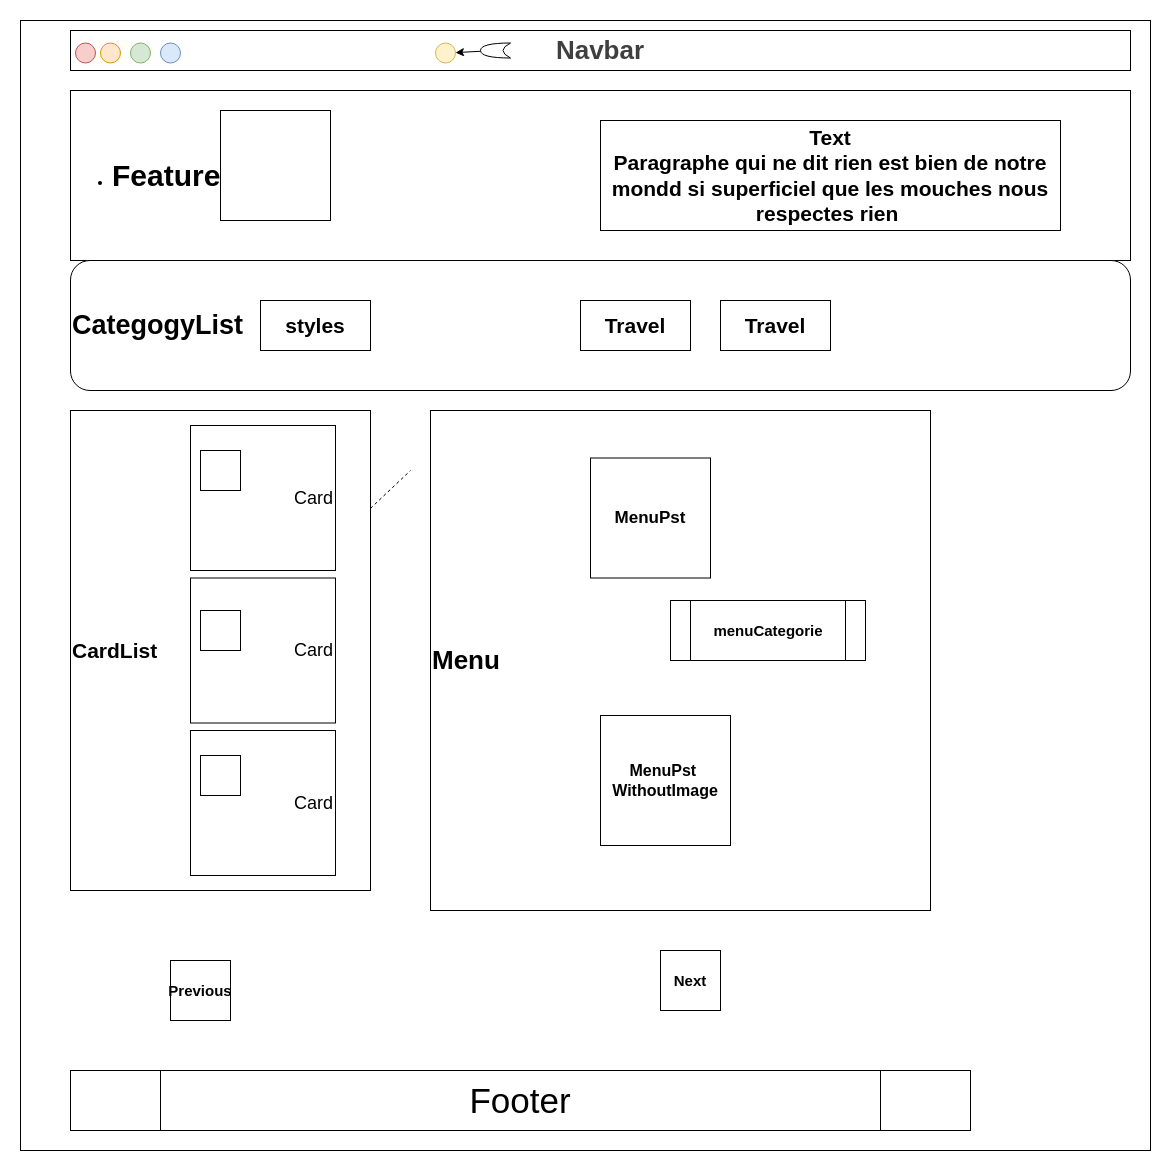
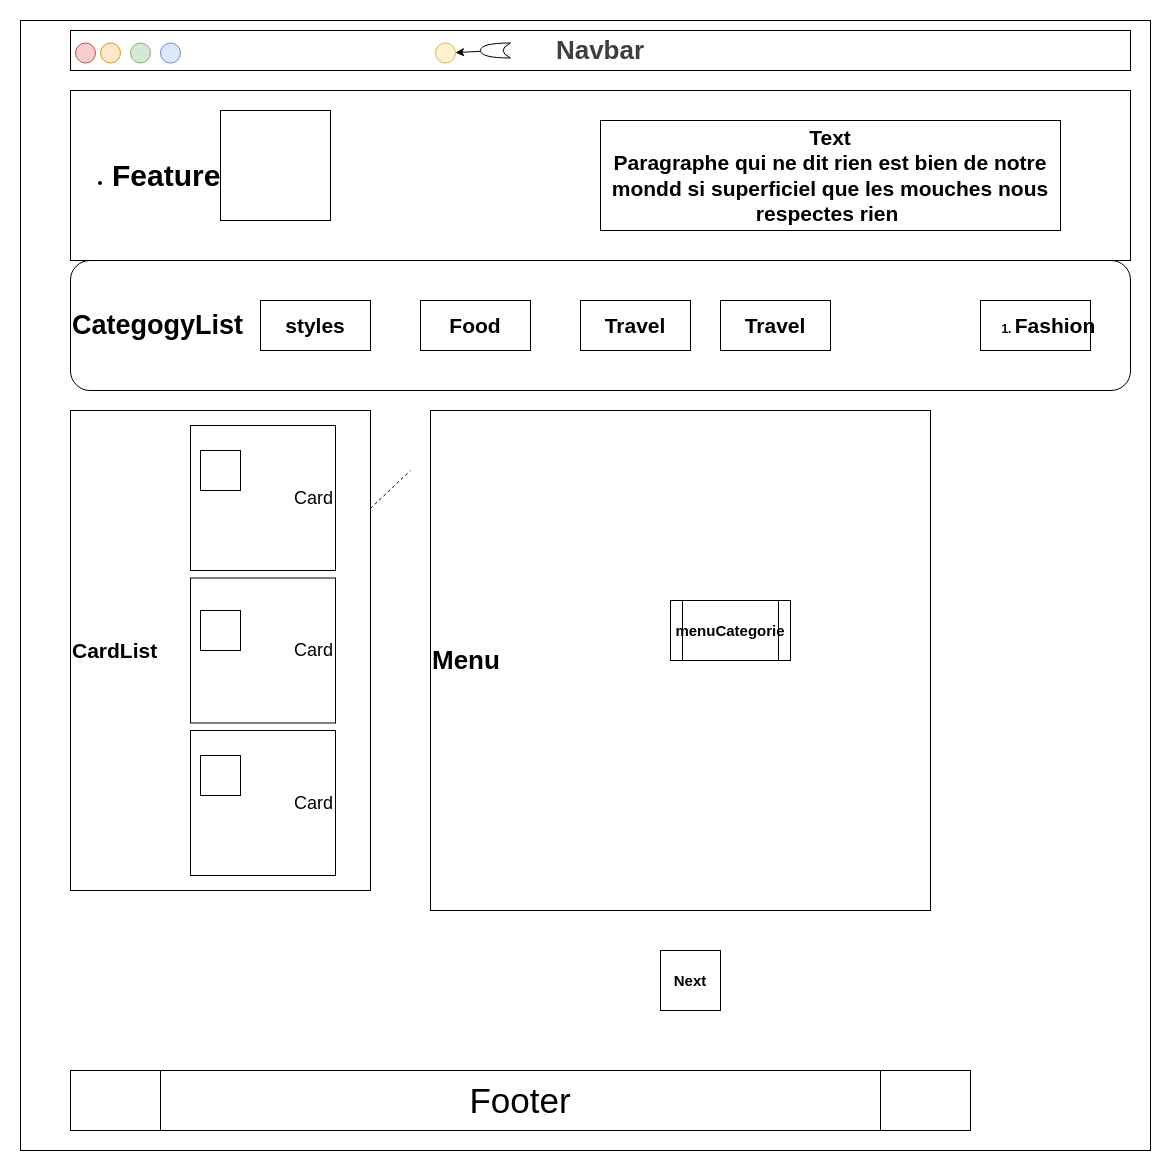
+ <mxCell id="14" value="&lt;font style=&quot;font-size: 21px;&quot;&gt;Food&lt;/font&gt;" style="rounded=0;whiteSpace=wrap;html=1;fontStyle=1" vertex="1" parent="1"><mxGeometry x="420" y="300" width="110" height="50" as="geometry" /></mxCell>
+ <mxCell id="26" value="&lt;ol&gt;&lt;li&gt;&lt;font style=&quot;font-size: 21px;&quot;&gt;Fashion&lt;/font&gt;&lt;/li&gt;&lt;/ol&gt;" style="rounded=0;whiteSpace=wrap;html=1;fontStyle=1" vertex="1" parent="1"><mxGeometry x="980" y="300" width="110" height="50" as="geometry" /></mxCell>
- <mxCell id="30" value="&lt;span style=&quot;color: rgb(0, 0, 0);&quot;&gt;&lt;font style=&quot;font-size: 17px;&quot;&gt;&lt;b&gt;MenuPst&lt;/b&gt;&lt;/font&gt;&lt;/span&gt;" style="whiteSpace=wrap;html=1;aspect=fixed;" vertex="1" parent="1"><mxGeometry x="590" y="457.5" width="120" height="120" as="geometry" /></mxCell>
- <mxCell id="32" value="&lt;b&gt;&lt;font style=&quot;font-size: 15px;&quot;&gt;menuCategorie&lt;/font&gt;&lt;/b&gt;" style="shape=process;whiteSpace=wrap;html=1;backgroundOutline=1;" vertex="1" parent="1"><mxGeometry x="670" y="600" width="195" height="60" as="geometry" /></mxCell>
+ <mxCell id="32" value="&lt;b&gt;&lt;font style=&quot;font-size: 15px;&quot;&gt;menuCategorie&lt;/font&gt;&lt;/b&gt;" style="shape=process;whiteSpace=wrap;html=1;backgroundOutline=1;" vertex="1" parent="1"><mxGeometry x="670" y="600" width="120" height="60" as="geometry" /></mxCell>
- <mxCell id="31" value="&lt;font style=&quot;font-size: 16px;&quot;&gt;&lt;b&gt;MenuPst&amp;nbsp;&lt;/b&gt;&lt;/font&gt;&lt;div&gt;&lt;font style=&quot;font-size: 16px;&quot;&gt;&lt;b&gt;WithoutImage&lt;/b&gt;&lt;/font&gt;&lt;/div&gt;" style="whiteSpace=wrap;html=1;aspect=fixed;" vertex="1" parent="1"><mxGeometry x="600" y="715" width="130" height="130" as="geometry" /></mxCell>
- <mxCell id="28" value="&lt;b&gt;&lt;font style=&quot;font-size: 15px;&quot;&gt;Previous&lt;/font&gt;&lt;/b&gt;" style="whiteSpace=wrap;html=1;aspect=fixed;" vertex="1" parent="1"><mxGeometry x="170" y="960" width="60" height="60" as="geometry" /></mxCell>
